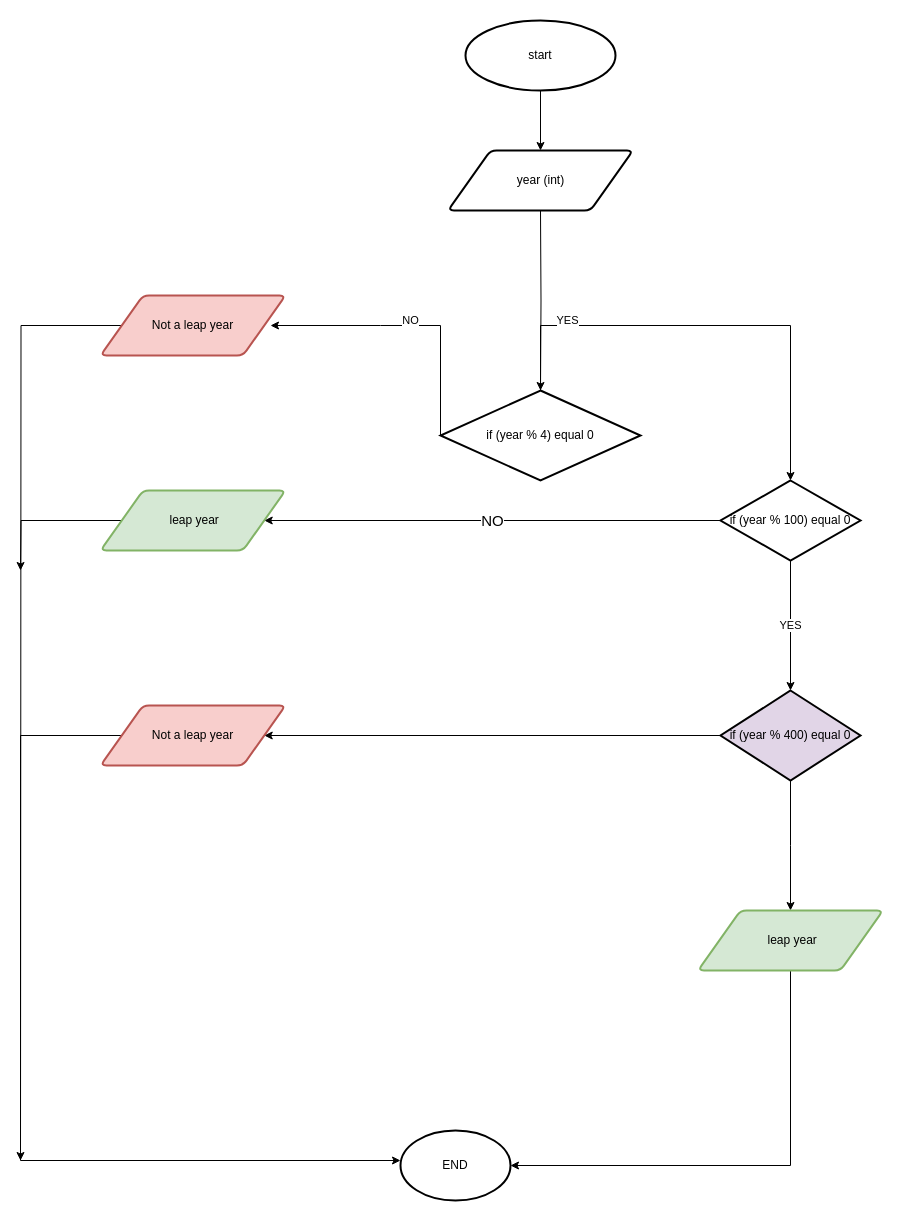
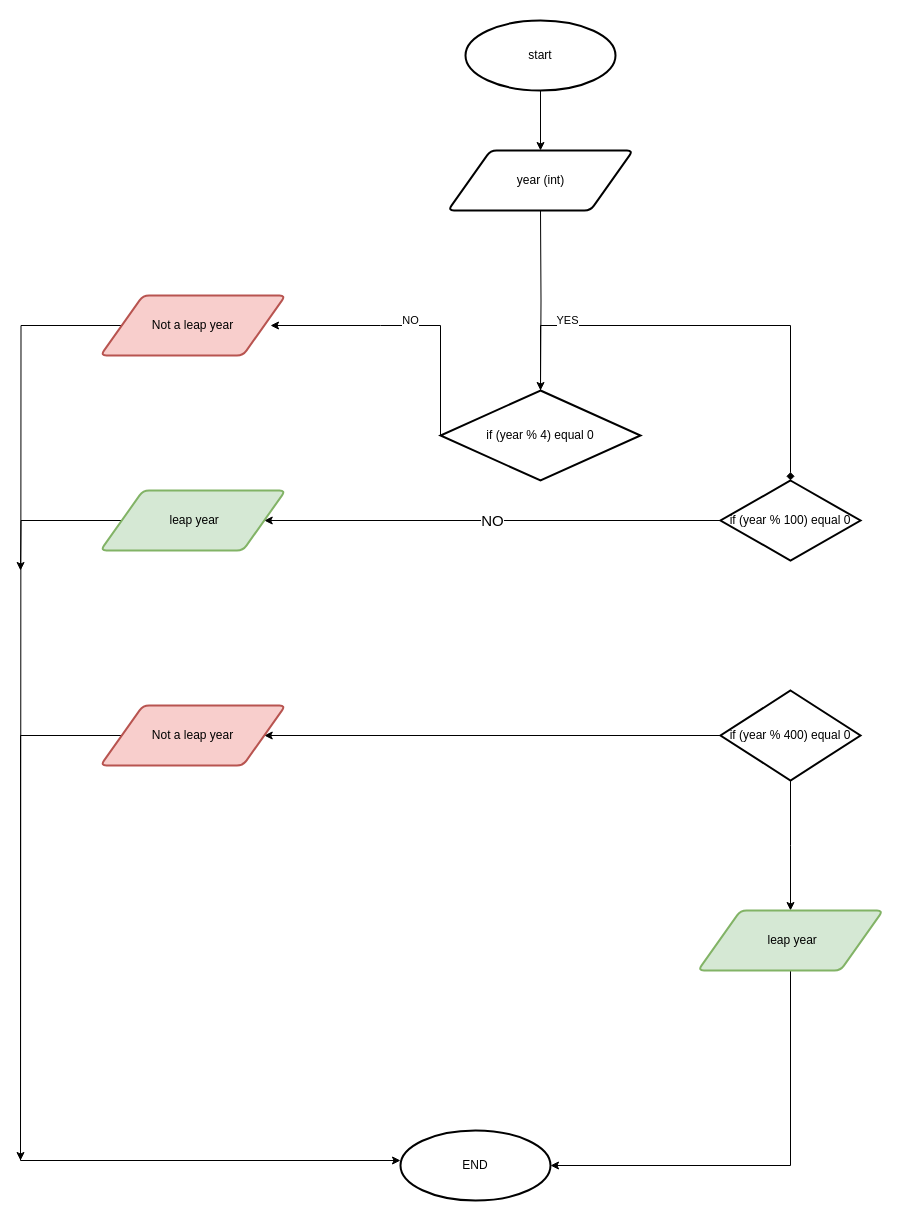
- <mxCell id="3" value="YES" style="edgeStyle=orthogonalEdgeStyle;rounded=0;orthogonalLoop=1;jettySize=auto;html=1;" edge="1" parent="1" source="5" target="8"><mxGeometry x="-0.607" y="5" relative="1" as="geometry"><Array as="points"><mxPoint x="790" y="325" /></Array><mxPoint as="offset" /></mxGeometry></mxCell>
+ <mxCell id="3" value="YES" style="edgeStyle=orthogonalEdgeStyle;rounded=0;orthogonalLoop=1;jettySize=auto;html=1;endArrow=diamond;" edge="1" parent="1" source="5" target="8"><mxGeometry x="-0.607" y="5" relative="1" as="geometry"><Array as="points"><mxPoint x="790" y="325" /></Array><mxPoint as="offset" /></mxGeometry></mxCell>
- <mxCell id="7" value="YES" style="edgeStyle=orthogonalEdgeStyle;rounded=0;orthogonalLoop=1;jettySize=auto;html=1;" edge="1" parent="1" source="8" target="11"><mxGeometry relative="1" as="geometry" /></mxCell>
- <mxCell id="11" value="if (year % 400) equal 0" style="rhombus;whiteSpace=wrap;html=1;strokeWidth=2;fillColor=#e1d5e7;" vertex="1" parent="1"><mxGeometry x="720" y="690" width="140" height="90" as="geometry" /></mxCell>
+ <mxCell id="11" value="if (year % 400) equal 0" style="rhombus;whiteSpace=wrap;html=1;strokeWidth=2;" vertex="1" parent="1"><mxGeometry x="720" y="690" width="140" height="90" as="geometry" /></mxCell>
- <mxCell id="15" value="END" style="strokeWidth=2;html=1;shape=mxgraph.flowchart.start_1;whiteSpace=wrap;" vertex="1" parent="1"><mxGeometry x="400" y="1130" width="110" height="70" as="geometry" /></mxCell>
+ <mxCell id="15" value="END" style="strokeWidth=2;html=1;shape=mxgraph.flowchart.start_1;whiteSpace=wrap;" vertex="1" parent="1"><mxGeometry x="400" y="1130" width="150" height="70" as="geometry" /></mxCell>
